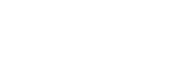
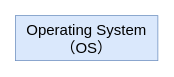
+ <mxCell id="2" value="Operating System（OS）" style="rounded=0;whiteSpace=wrap;html=1;fillColor=#dae8fc;strokeColor=#6c8ebf;fontSize=20;" parent="1" vertex="1"><mxGeometry x="20" y="20" width="190" height="60" as="geometry" /></mxCell>
